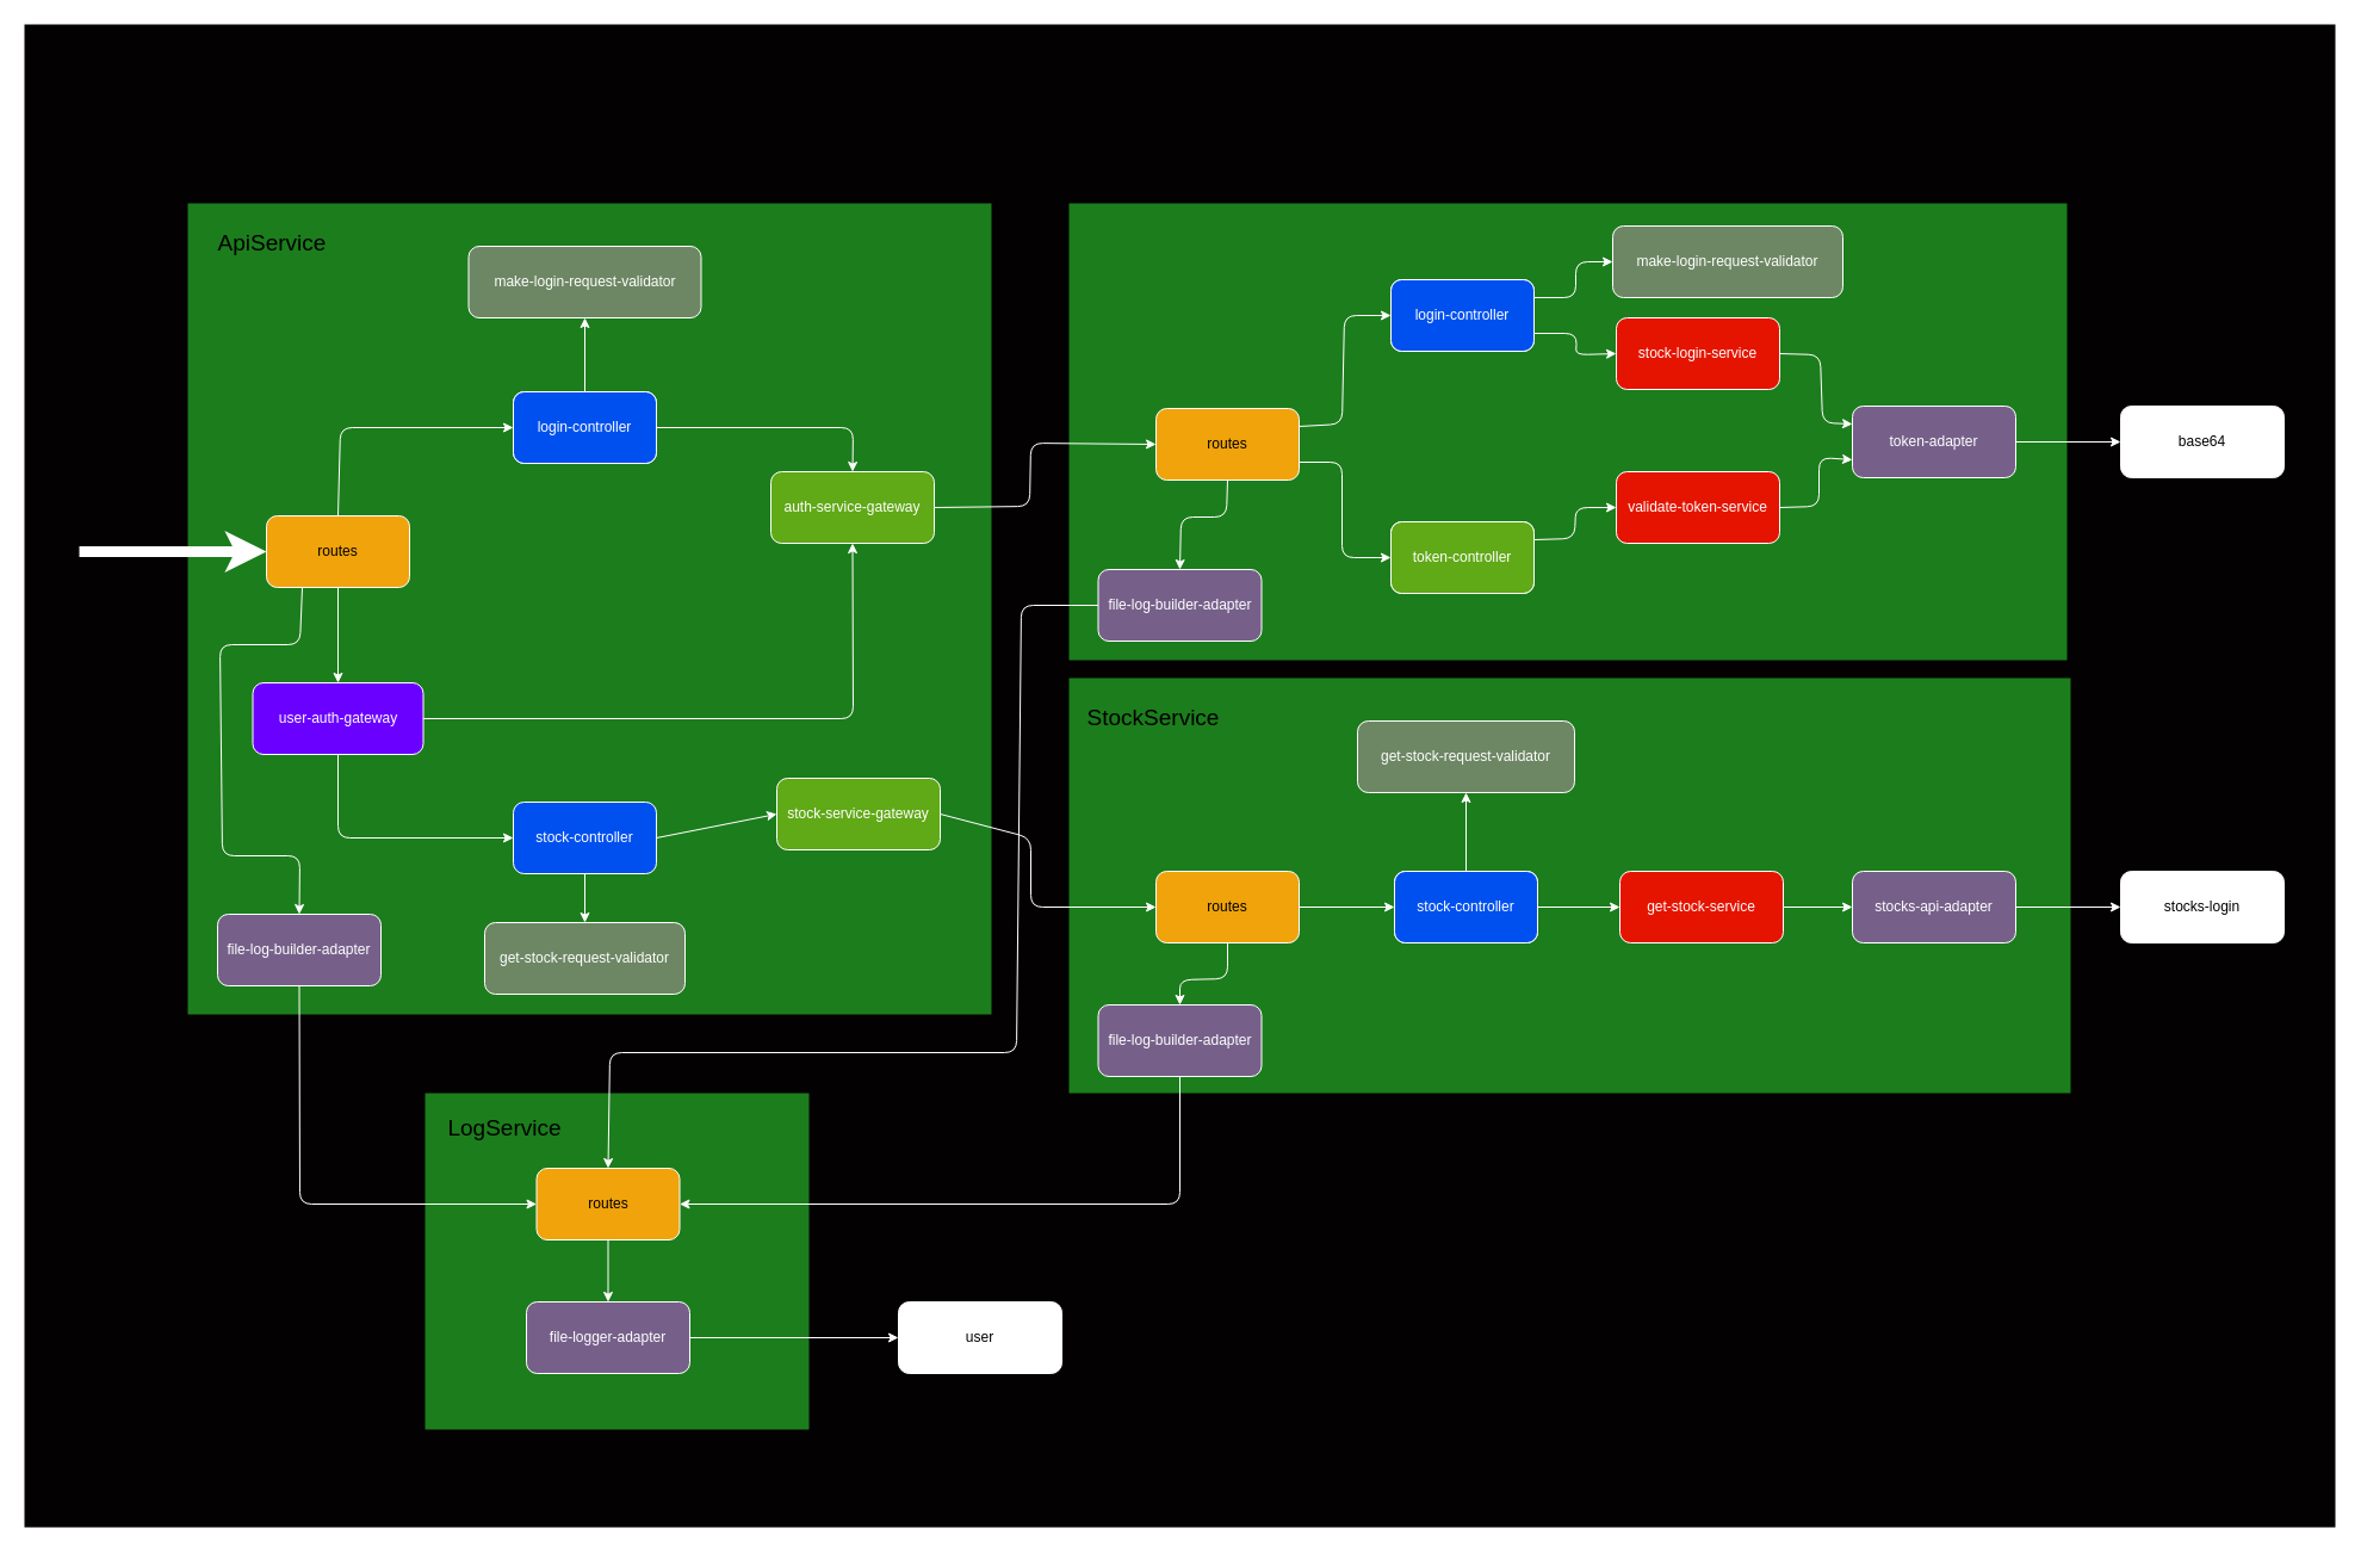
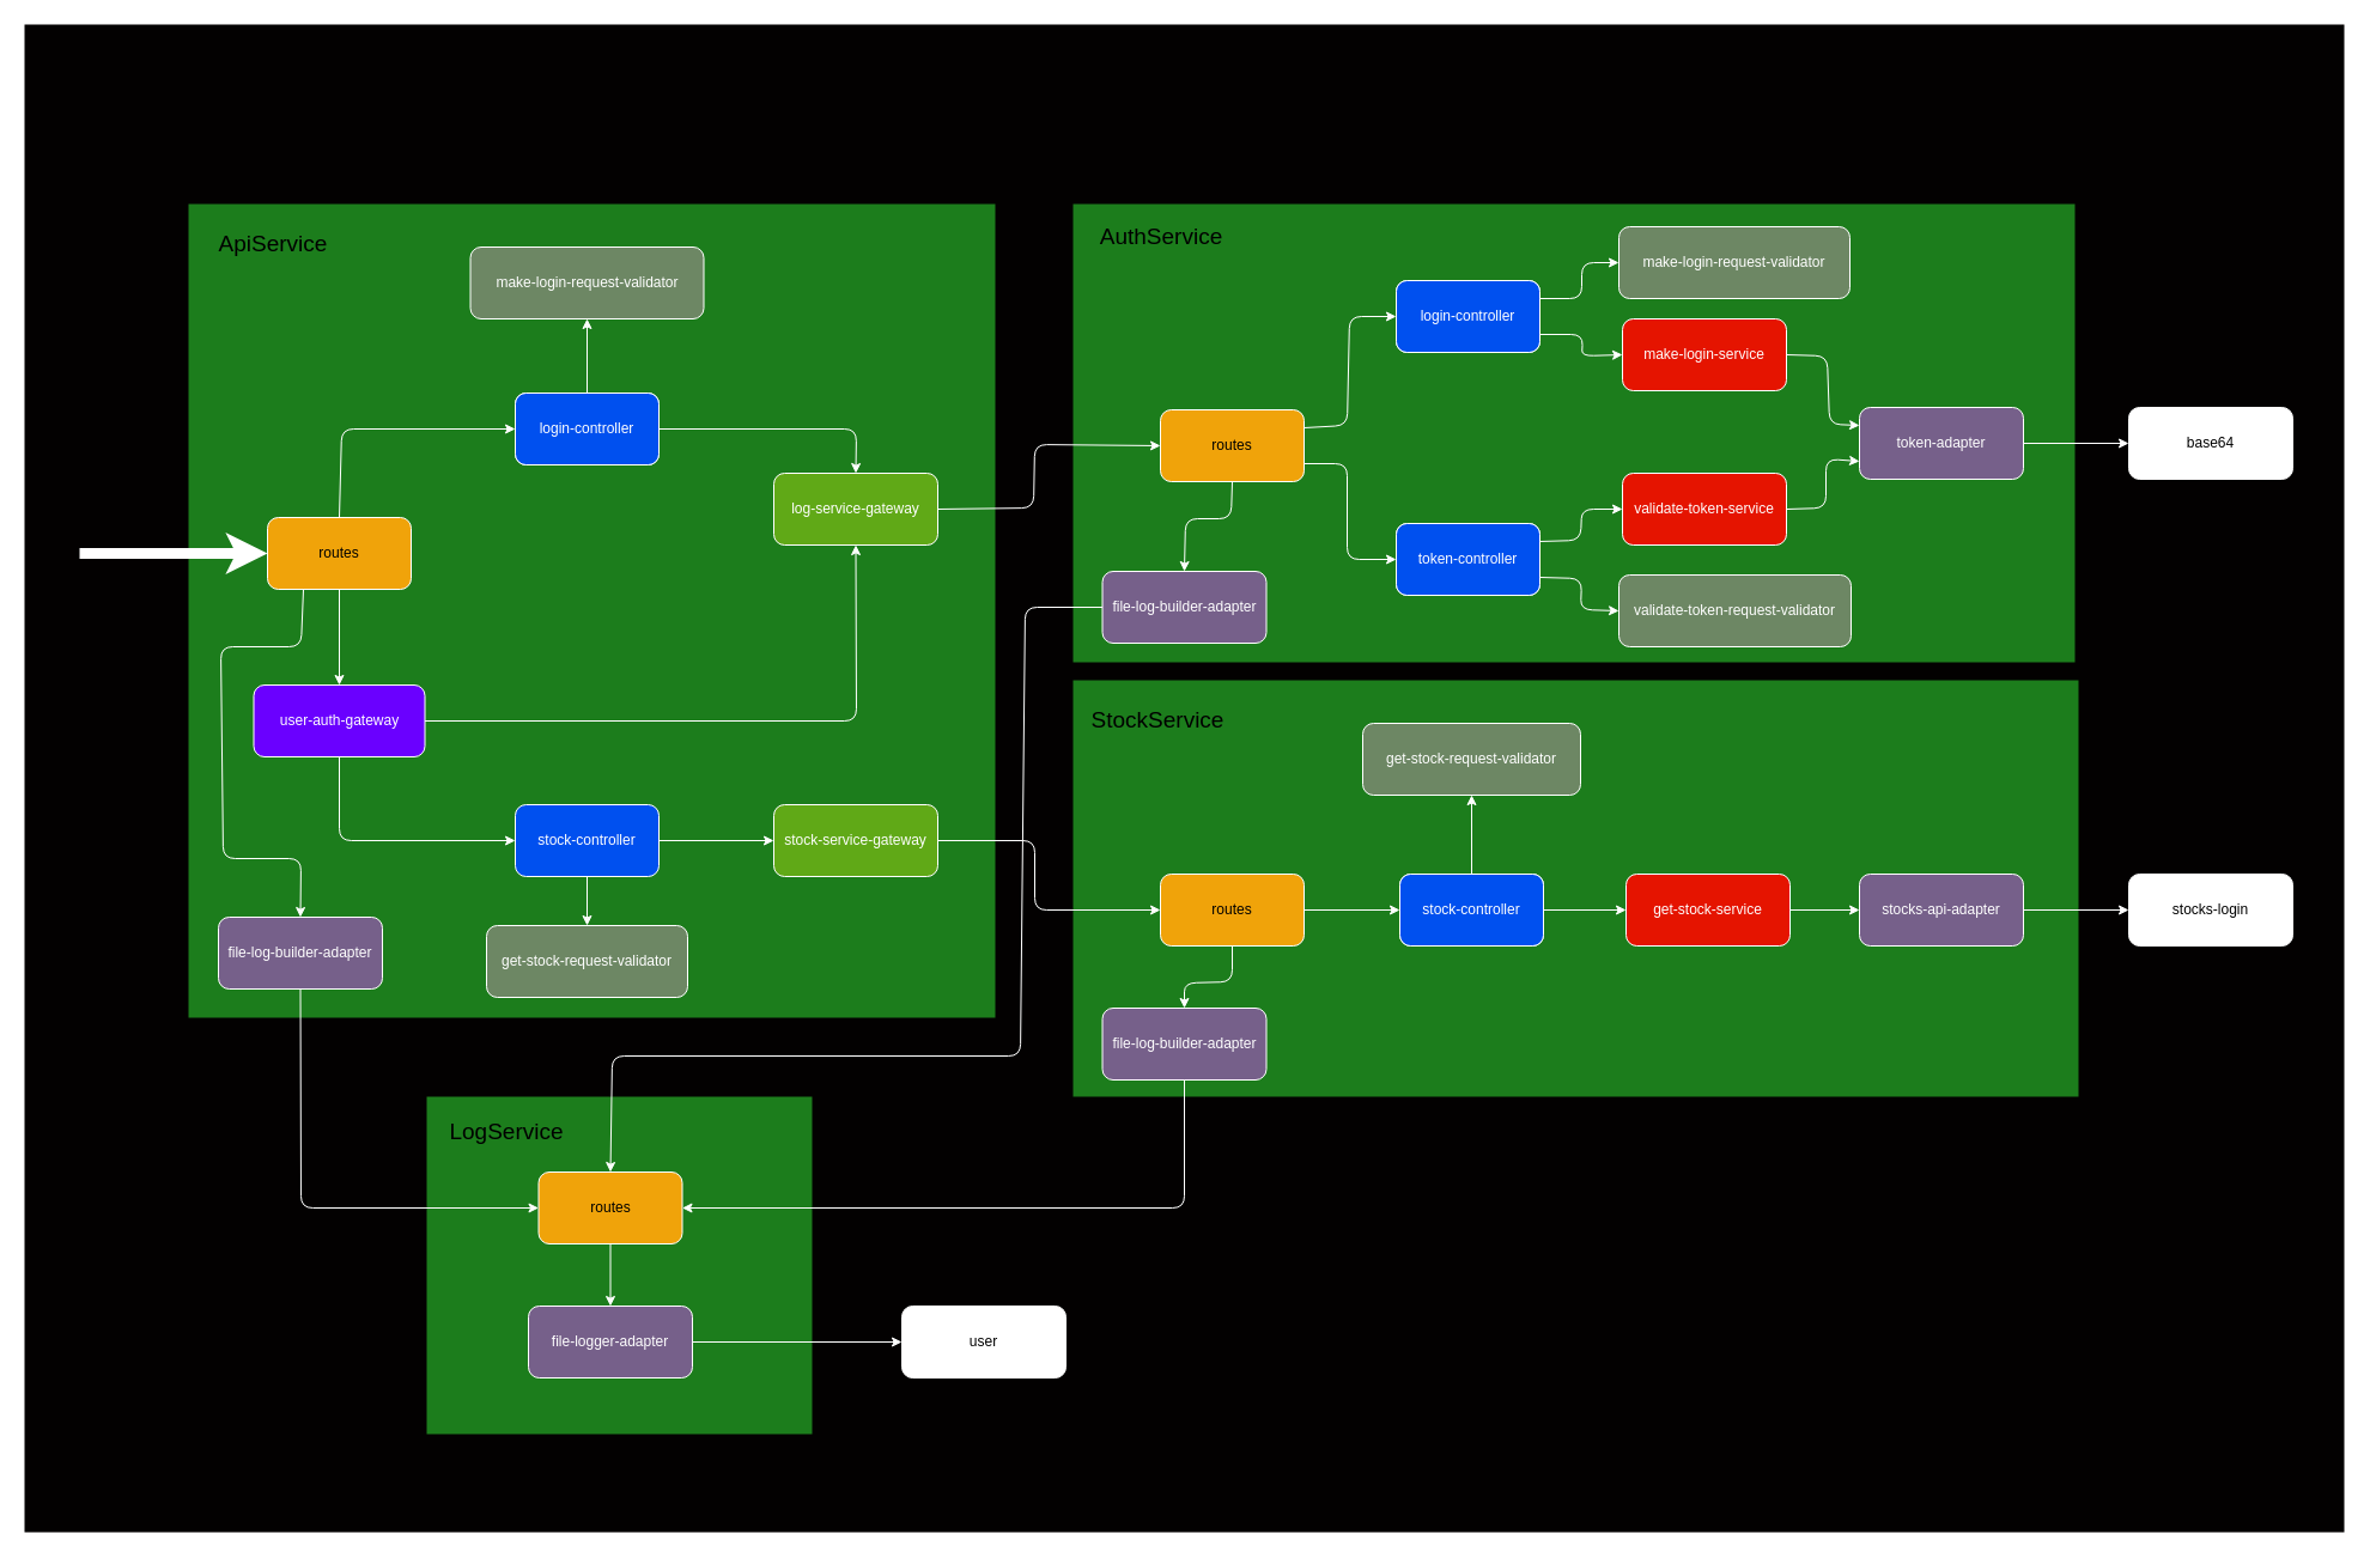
+ <mxCell id="10" value="AuthService" style="text;html=1;strokeColor=none;fillColor=none;align=center;verticalAlign=middle;whiteSpace=wrap;rounded=0;strokeWidth=6;fontSize=19;" parent="1" vertex="1"><mxGeometry x="940" y="183" width="60" height="30" as="geometry" /></mxCell>
- <mxCell id="8" value="stock-login-service" style="rounded=1;whiteSpace=wrap;html=1;fillColor=#e51400;fontColor=#ffffff;strokeColor=#FFFFFF;" parent="1" vertex="1"><mxGeometry x="1355" y="266" width="137" height="60" as="geometry" /></mxCell>
+ <mxCell id="8" value="make-login-service" style="rounded=1;whiteSpace=wrap;html=1;fillColor=#e51400;fontColor=#ffffff;strokeColor=#FFFFFF;" parent="1" vertex="1"><mxGeometry x="1355" y="266" width="137" height="60" as="geometry" /></mxCell>
- <mxCell id="53" value="auth-service-gateway" style="rounded=1;whiteSpace=wrap;html=1;fillColor=#60a917;fontColor=#ffffff;strokeColor=#FFFFFF;" parent="1" vertex="1"><mxGeometry x="646" y="395" width="137" height="60" as="geometry" /></mxCell>
+ <mxCell id="53" value="log-service-gateway" style="rounded=1;whiteSpace=wrap;html=1;fillColor=#60a917;fontColor=#ffffff;strokeColor=#FFFFFF;" parent="1" vertex="1"><mxGeometry x="646" y="395" width="137" height="60" as="geometry" /></mxCell>
- <mxCell id="56" value="token-controller" style="rounded=1;whiteSpace=wrap;html=1;fillColor=#60a917;fontColor=#ffffff;strokeColor=#FFFFFF;" parent="1" vertex="1"><mxGeometry x="1166" y="437" width="120" height="60" as="geometry" /></mxCell>
+ <mxCell id="56" value="token-controller" style="rounded=1;whiteSpace=wrap;html=1;fillColor=#0050ef;fontColor=#ffffff;strokeColor=#FFFFFF;" parent="1" vertex="1"><mxGeometry x="1166" y="437" width="120" height="60" as="geometry" /></mxCell>
+ <mxCell id="55" style="edgeStyle=none;html=1;exitX=1;exitY=0.75;exitDx=0;exitDy=0;entryX=0;entryY=0.5;entryDx=0;entryDy=0;strokeColor=#FFFFFF;" parent="1" source="56" target="63" edge="1"><mxGeometry relative="1" as="geometry"><Array as="points"><mxPoint x="1321" y="483" /><mxPoint x="1320" y="509" /></Array></mxGeometry></mxCell>
+ <mxCell id="63" value="validate-token-request-validator" style="rounded=1;whiteSpace=wrap;html=1;fillColor=#6d8764;fontColor=#ffffff;strokeColor=#FFFFFF;" parent="1" vertex="1"><mxGeometry x="1352" y="480" width="194" height="60" as="geometry" /></mxCell>
- <mxCell id="37" value="stock-service-gateway" style="rounded=1;whiteSpace=wrap;html=1;fillColor=#60a917;fontColor=#ffffff;strokeColor=#FFFFFF;" parent="1" vertex="1"><mxGeometry x="651" y="652" width="137" height="60" as="geometry" /></mxCell>
+ <mxCell id="37" value="stock-service-gateway" style="rounded=1;whiteSpace=wrap;html=1;fillColor=#60a917;fontColor=#ffffff;strokeColor=#FFFFFF;" parent="1" vertex="1"><mxGeometry x="646" y="672" width="137" height="60" as="geometry" /></mxCell>
